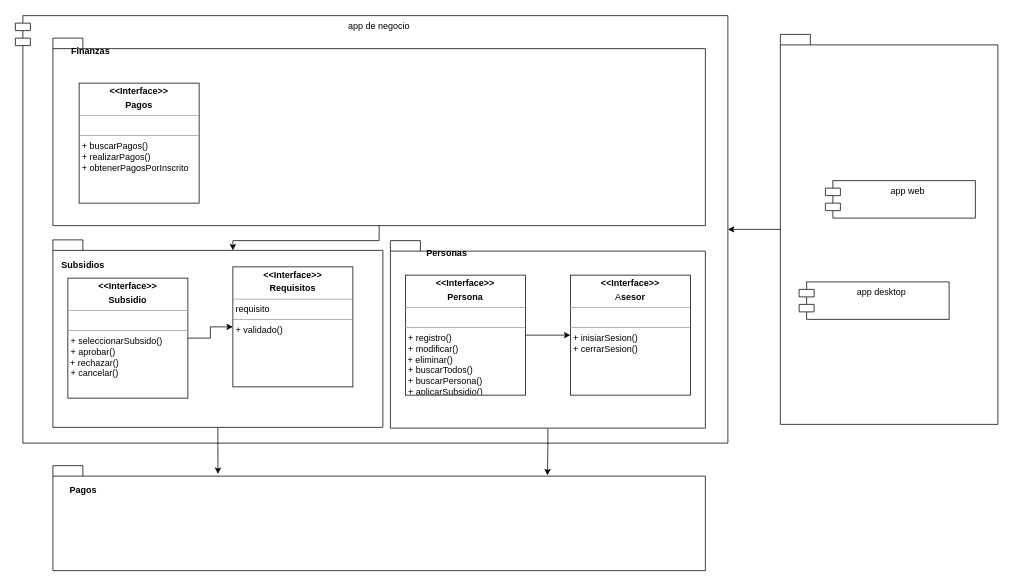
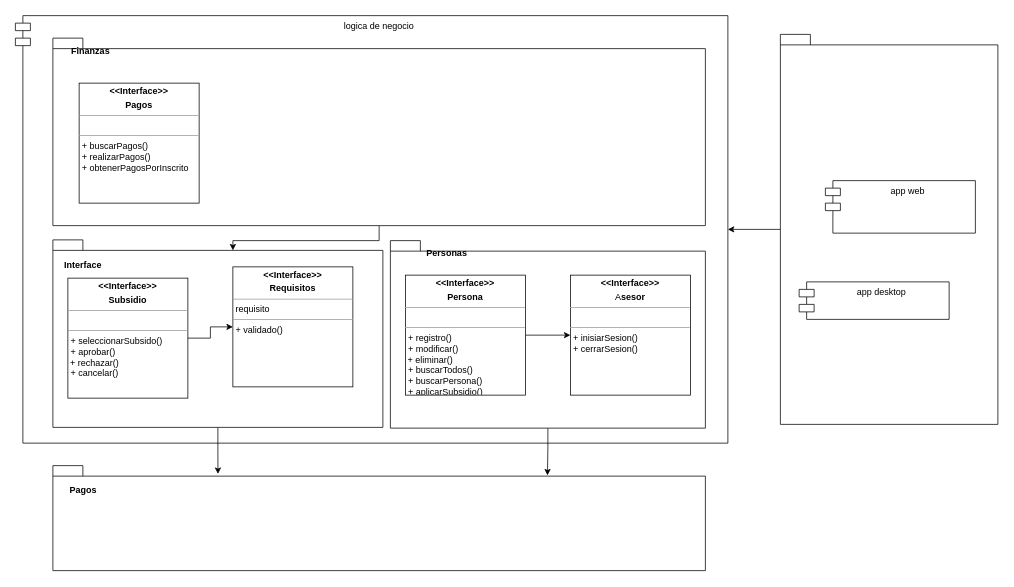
- <mxCell id="2" value="app de negocio" style="shape=module;align=left;spacingLeft=20;align=center;verticalAlign=top;whiteSpace=wrap;html=1;" vertex="1" parent="1"><mxGeometry x="20" y="20" width="950" height="570" as="geometry" /></mxCell>
+ <mxCell id="2" value="logica de negocio" style="shape=module;align=left;spacingLeft=20;align=center;verticalAlign=top;whiteSpace=wrap;html=1;" vertex="1" parent="1"><mxGeometry x="20" y="20" width="950" height="570" as="geometry" /></mxCell>
- <mxCell id="23" value="app web" style="shape=module;align=left;spacingLeft=20;align=center;verticalAlign=top;whiteSpace=wrap;html=1;" vertex="1" parent="1"><mxGeometry x="1100" y="240" width="200" height="50" as="geometry" /></mxCell>
+ <mxCell id="23" value="app web" style="shape=module;align=left;spacingLeft=20;align=center;verticalAlign=top;whiteSpace=wrap;html=1;" vertex="1" parent="1"><mxGeometry x="1100" y="240" width="200" height="70" as="geometry" /></mxCell>
- <mxCell id="14" value="Subsidios" style="text;align=center;fontStyle=1;verticalAlign=middle;spacingLeft=3;spacingRight=3;strokeColor=none;rotatable=0;points=[[0,0.5],[1,0.5]];portConstraint=eastwest;html=1;" vertex="1" parent="1"><mxGeometry x="70" y="340" width="80" height="26" as="geometry" /></mxCell>
+ <mxCell id="14" value="Interface" style="text;align=center;fontStyle=1;verticalAlign=middle;spacingLeft=3;spacingRight=3;strokeColor=none;rotatable=0;points=[[0,0.5],[1,0.5]];portConstraint=eastwest;html=1;" vertex="1" parent="1"><mxGeometry x="70" y="340" width="80" height="26" as="geometry" /></mxCell>
